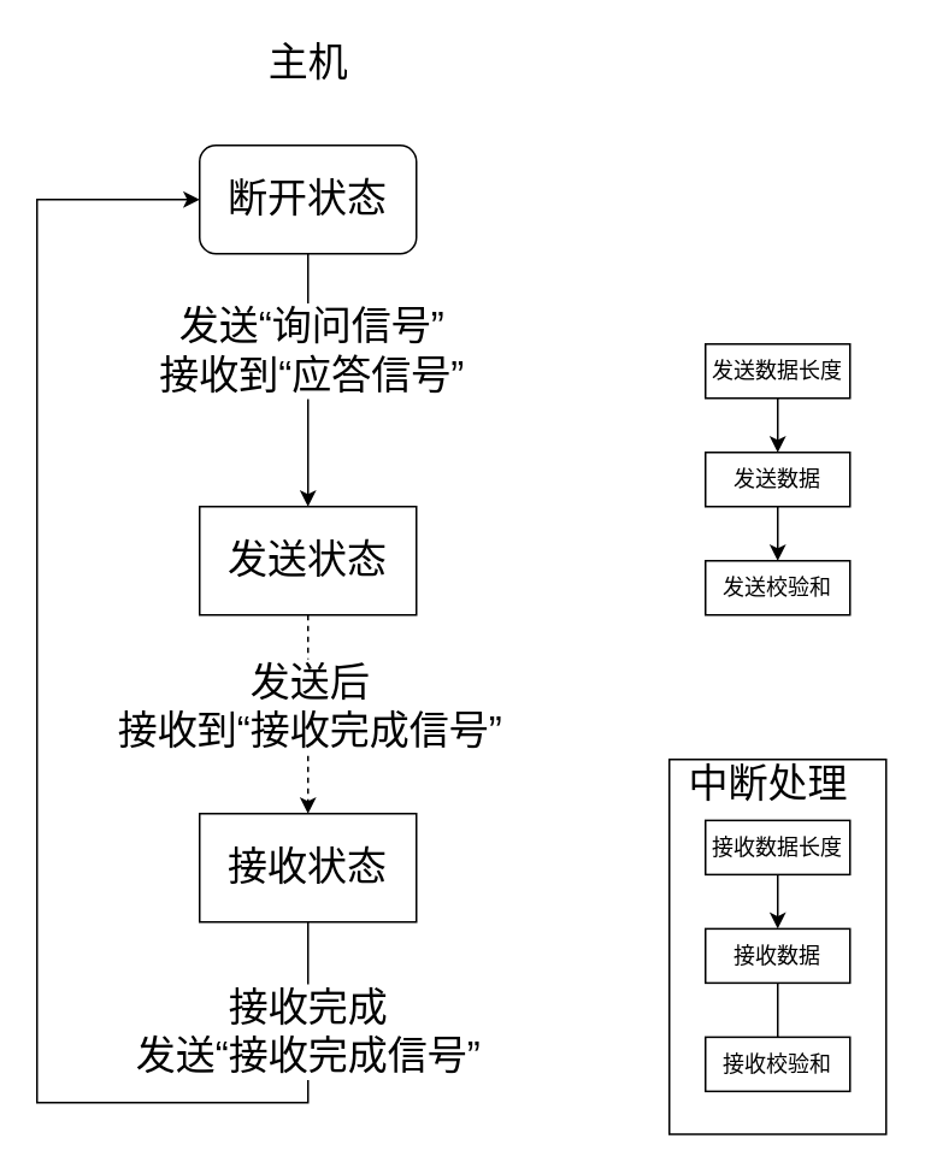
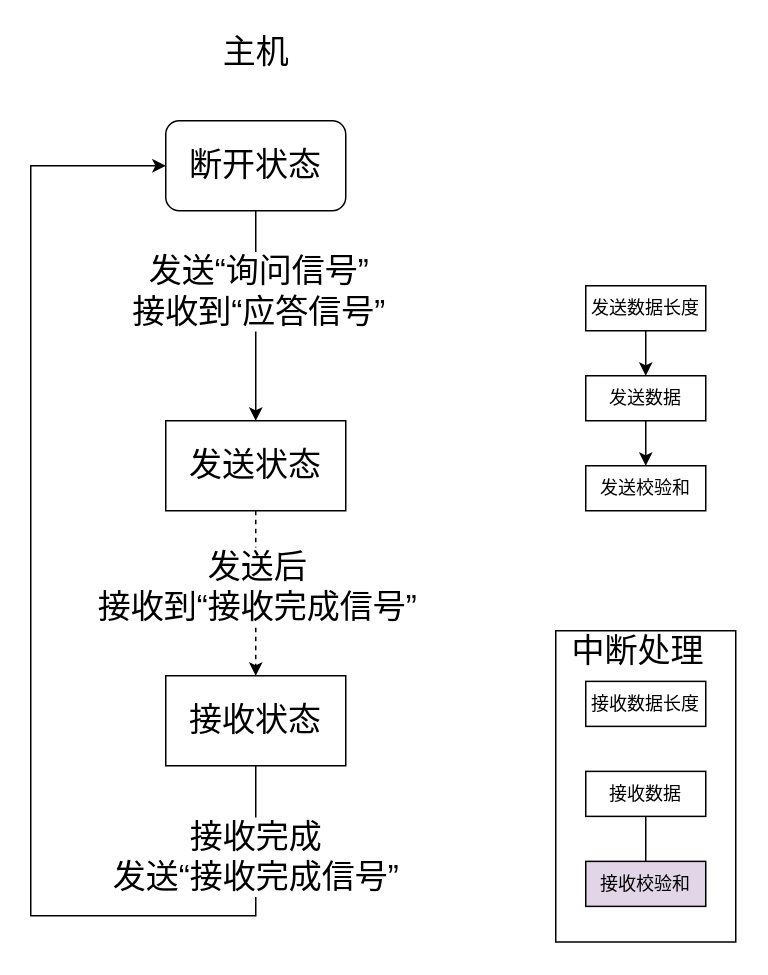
- <mxCell id="17" value="" style="edgeStyle=orthogonalEdgeStyle;rounded=0;orthogonalLoop=1;jettySize=auto;html=1;" edge="1" parent="1" source="18" target="20"><mxGeometry relative="1" as="geometry" /></mxCell>
- <mxCell id="21" value="接收校验和" style="whiteSpace=wrap;html=1;rounded=0;" vertex="1" parent="1"><mxGeometry x="390" y="573.75" width="80" height="30" as="geometry" /></mxCell>
+ <mxCell id="21" value="接收校验和" style="whiteSpace=wrap;html=1;rounded=0;fillColor=#e1d5e7;" vertex="1" parent="1"><mxGeometry x="390" y="573.75" width="80" height="30" as="geometry" /></mxCell>
